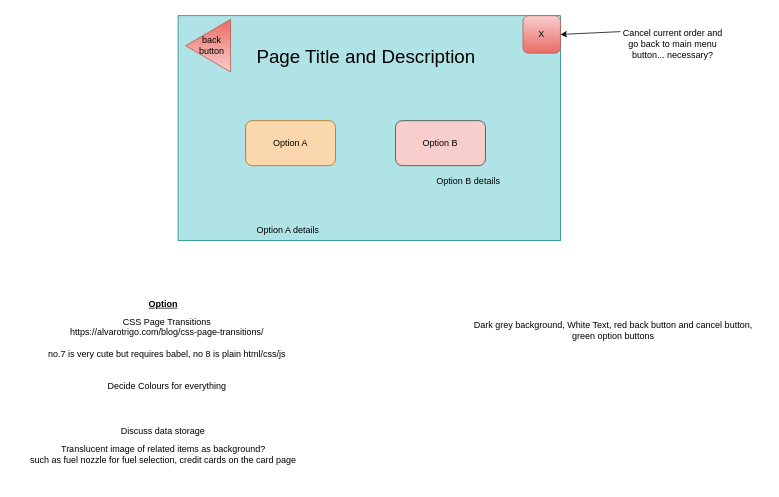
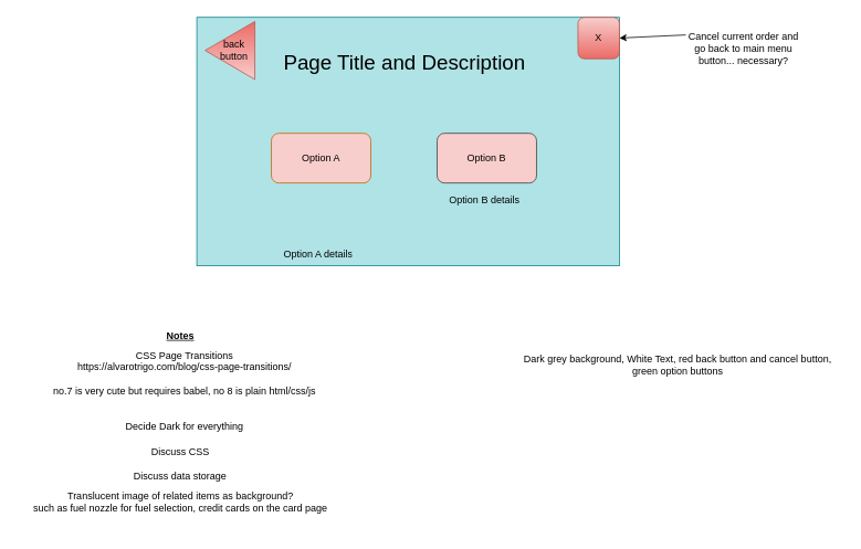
- <mxCell id="3" value="Option A" style="rounded=1;whiteSpace=wrap;html=1;fillColor=#fad7ac;strokeColor=#b46504;" parent="1" vertex="1"><mxGeometry x="327" y="160" width="120" height="60" as="geometry" /></mxCell>
+ <mxCell id="3" value="Option A" style="rounded=1;whiteSpace=wrap;html=1;fillColor=#f8cecc;strokeColor=#b46504;" parent="1" vertex="1"><mxGeometry x="327" y="160" width="120" height="60" as="geometry" /></mxCell>
- <mxCell id="9" value="&lt;div&gt;&lt;br&gt;&lt;/div&gt;&lt;div&gt;Option B details&lt;br&gt;&lt;/div&gt;" style="text;html=1;strokeColor=none;fillColor=none;spacing=5;spacingTop=-20;whiteSpace=wrap;overflow=hidden;rounded=0;fontSize=12;" parent="1" vertex="1"><mxGeometry x="577" y="230" width="100" height="20" as="geometry" /></mxCell>
+ <mxCell id="9" value="&lt;div&gt;&lt;br&gt;&lt;/div&gt;&lt;div&gt;Option B details&lt;br&gt;&lt;/div&gt;" style="text;html=1;strokeColor=none;fillColor=none;spacing=5;spacingTop=-20;whiteSpace=wrap;overflow=hidden;rounded=0;fontSize=12;" parent="1" vertex="1"><mxGeometry x="537" y="230" width="100" height="20" as="geometry" /></mxCell>
- <mxCell id="15" value="&lt;u&gt;&lt;b&gt;Option&lt;/b&gt;&lt;/u&gt;" style="text;html=1;align=center;verticalAlign=middle;resizable=0;points=[];autosize=1;strokeColor=none;fillColor=none;fontSize=12;" parent="1" vertex="1"><mxGeometry x="187" y="390" width="60" height="30" as="geometry" /></mxCell>
+ <mxCell id="15" value="&lt;u&gt;&lt;b&gt;Notes&lt;/b&gt;&lt;/u&gt;" style="text;html=1;align=center;verticalAlign=middle;resizable=0;points=[];autosize=1;strokeColor=none;fillColor=none;fontSize=12;" parent="1" vertex="1"><mxGeometry x="187" y="390" width="60" height="30" as="geometry" /></mxCell>
- <mxCell id="16" value="Decide Colours for everything" style="text;html=1;align=center;verticalAlign=middle;resizable=0;points=[];autosize=1;strokeColor=none;fillColor=none;fontSize=12;" parent="1" vertex="1"><mxGeometry x="132" y="500" width="180" height="30" as="geometry" /></mxCell>
+ <mxCell id="16" value="Decide Dark for everything" style="text;html=1;align=center;verticalAlign=middle;resizable=0;points=[];autosize=1;strokeColor=none;fillColor=none;fontSize=12;" parent="1" vertex="1"><mxGeometry x="132" y="500" width="180" height="30" as="geometry" /></mxCell>
+ <mxCell id="17" value="Discuss CSS" style="text;html=1;align=center;verticalAlign=middle;resizable=0;points=[];autosize=1;strokeColor=none;fillColor=none;fontSize=12;" parent="1" vertex="1"><mxGeometry x="167" y="530" width="100" height="30" as="geometry" /></mxCell>
